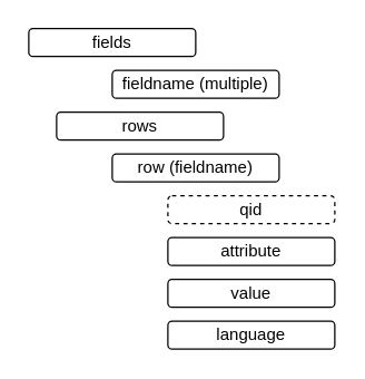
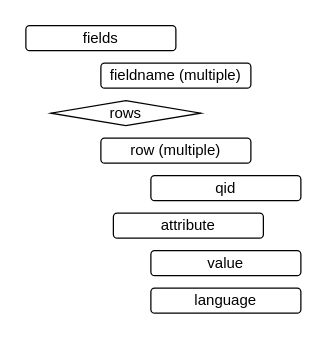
- <mxCell id="4" value="rows" style="rounded=1;whiteSpace=wrap;html=1;" vertex="1" parent="1"><mxGeometry x="40" y="80" width="120" height="20" as="geometry" /></mxCell>
+ <mxCell id="4" value="rows" style="rhombus;whiteSpace=wrap;html=1;" vertex="1" parent="1"><mxGeometry x="40" y="80" width="120" height="20" as="geometry" /></mxCell>
- <mxCell id="5" value="row (fieldname)" style="rounded=1;whiteSpace=wrap;html=1;" vertex="1" parent="1"><mxGeometry x="80" y="110" width="120" height="20" as="geometry" /></mxCell>
+ <mxCell id="5" value="row (multiple)" style="rounded=1;whiteSpace=wrap;html=1;" vertex="1" parent="1"><mxGeometry x="80" y="110" width="120" height="20" as="geometry" /></mxCell>
- <mxCell id="6" value="qid" style="rounded=1;whiteSpace=wrap;html=1;dashed=1;" vertex="1" parent="1"><mxGeometry x="120" y="140" width="120" height="20" as="geometry" /></mxCell>
+ <mxCell id="6" value="qid" style="rounded=1;whiteSpace=wrap;html=1;" vertex="1" parent="1"><mxGeometry x="120" y="140" width="120" height="20" as="geometry" /></mxCell>
- <mxCell id="7" value="attribute" style="rounded=1;whiteSpace=wrap;html=1;" vertex="1" parent="1"><mxGeometry x="120" y="170" width="120" height="20" as="geometry" /></mxCell>
+ <mxCell id="7" value="attribute" style="rounded=1;whiteSpace=wrap;html=1;" vertex="1" parent="1"><mxGeometry x="90" y="170" width="120" height="20" as="geometry" /></mxCell>
